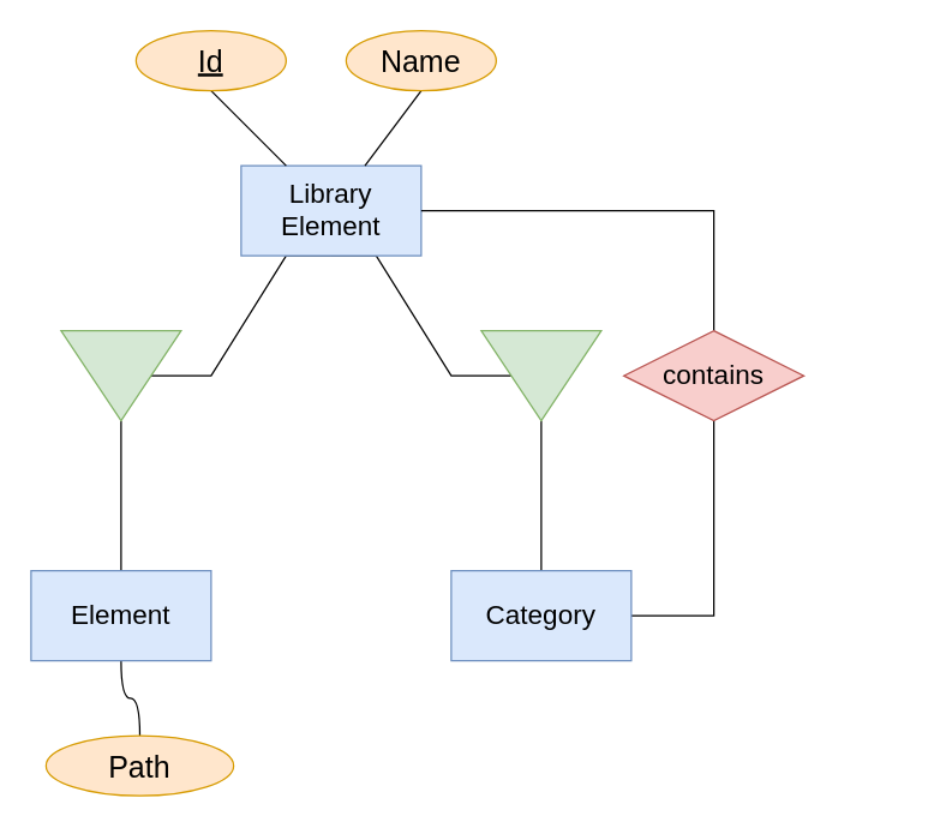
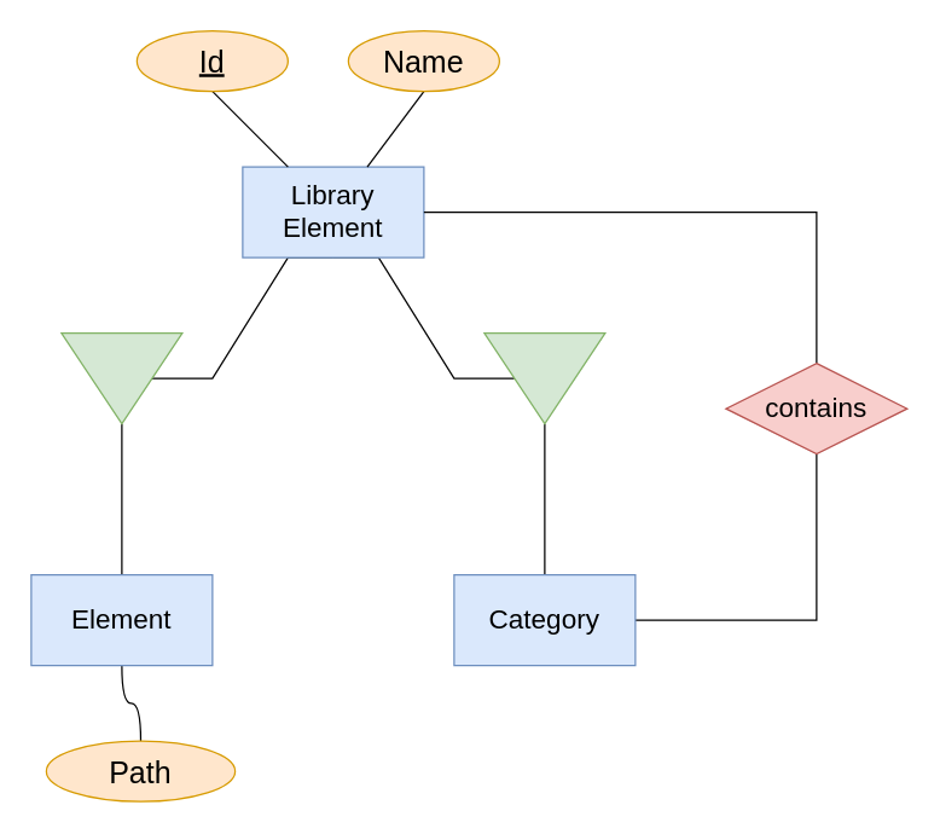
- <mxCell id="14" value="contains" style="shape=rhombus;perimeter=rhombusPerimeter;whiteSpace=wrap;html=1;align=center;fontSize=18;fillColor=#f8cecc;strokeColor=#b85450;" parent="1" vertex="1"><mxGeometry x="415" y="220" width="120" height="60" as="geometry" /></mxCell>
+ <mxCell id="14" value="contains" style="shape=rhombus;perimeter=rhombusPerimeter;whiteSpace=wrap;html=1;align=center;fontSize=18;fillColor=#f8cecc;strokeColor=#b85450;" parent="1" vertex="1"><mxGeometry x="480" y="240" width="120" height="60" as="geometry" /></mxCell>
